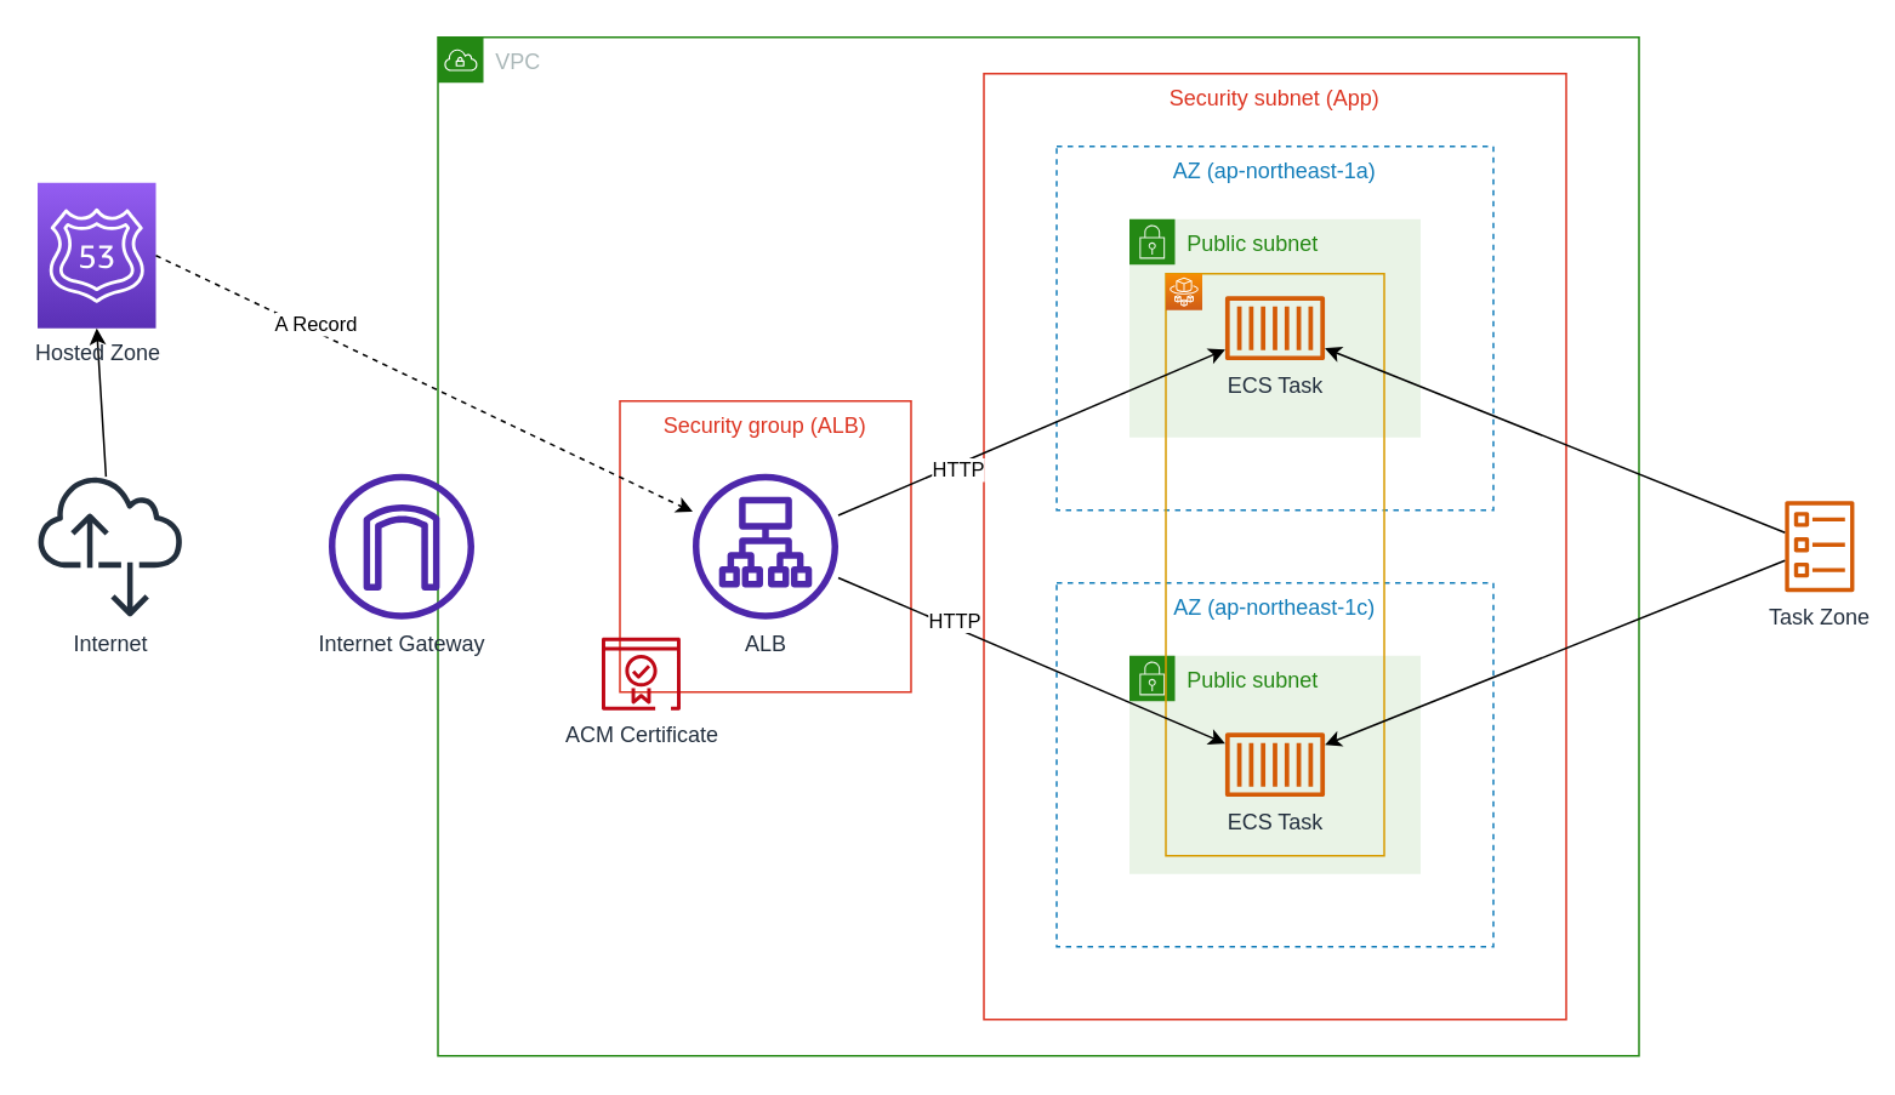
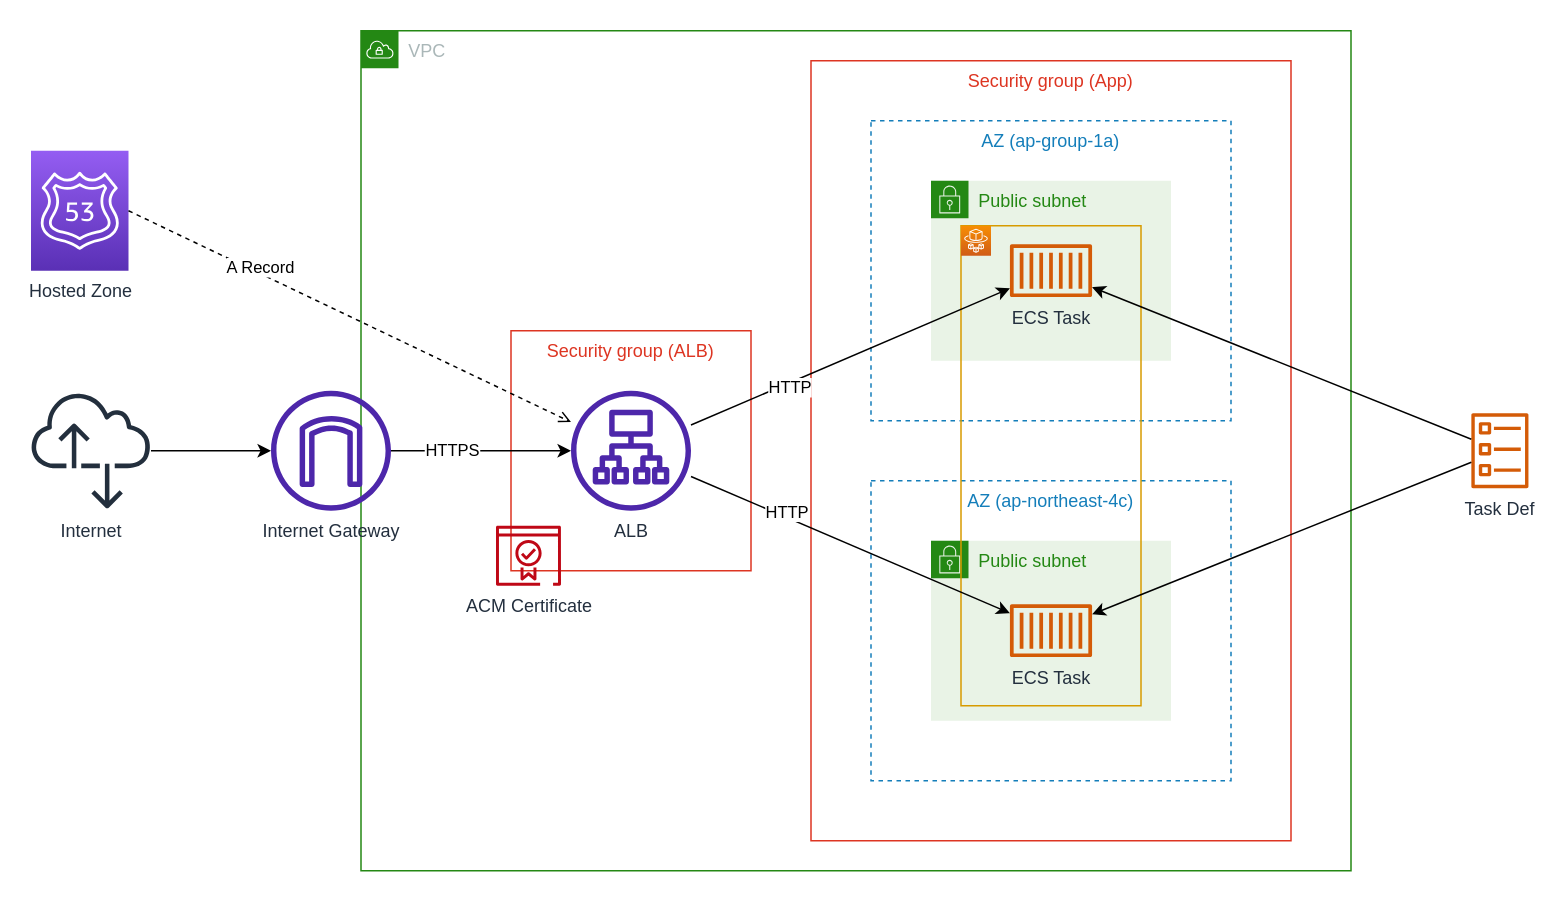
- <mxCell id="4" value="Security subnet (App)" style="fillColor=none;strokeColor=#DD3522;verticalAlign=top;fontStyle=0;fontColor=#DD3522;" parent="2" vertex="1"><mxGeometry x="300" y="20" width="320" height="520" as="geometry" /></mxCell>
+ <mxCell id="4" value="Security group (App)" style="fillColor=none;strokeColor=#DD3522;verticalAlign=top;fontStyle=0;fontColor=#DD3522;" parent="2" vertex="1"><mxGeometry x="300" y="20" width="320" height="520" as="geometry" /></mxCell>
- <mxCell id="8" value="AZ (ap-northeast-1a)" style="fillColor=none;strokeColor=#147EBA;dashed=1;verticalAlign=top;fontStyle=0;fontColor=#147EBA;" parent="2" vertex="1"><mxGeometry x="340" y="60" width="240" height="200" as="geometry" /></mxCell>
+ <mxCell id="8" value="AZ (ap-group-1a)" style="fillColor=none;strokeColor=#147EBA;dashed=1;verticalAlign=top;fontStyle=0;fontColor=#147EBA;" parent="2" vertex="1"><mxGeometry x="340" y="60" width="240" height="200" as="geometry" /></mxCell>
- <mxCell id="14" style="edgeStyle=none;rounded=0;orthogonalLoop=1;jettySize=auto;html=1;entryX=0.5;entryY=1;entryDx=0;entryDy=0;entryPerimeter=0;" parent="1" source="15" target="20" edge="1"><mxGeometry relative="1" as="geometry" /></mxCell>
+ <mxCell id="14" style="edgeStyle=none;rounded=0;orthogonalLoop=1;jettySize=auto;html=1;" parent="1" source="15" target="19" edge="1"><mxGeometry relative="1" as="geometry" /></mxCell>
- <mxCell id="21" value="" style="endArrow=classic;dashed=1;html=1;rounded=0;exitX=1;exitY=0.5;exitDx=0;exitDy=0;exitPerimeter=0;endFill=1;" parent="1" source="20" target="16" edge="1"><mxGeometry width="50" height="50" relative="1" as="geometry"><mxPoint x="180" y="470" as="sourcePoint" /><mxPoint x="230" y="420" as="targetPoint" /></mxGeometry></mxCell>
+ <mxCell id="21" value="" style="endArrow=open;dashed=1;html=1;rounded=0;exitX=1;exitY=0.5;exitDx=0;exitDy=0;exitPerimeter=0;endFill=1;" parent="1" source="20" target="16" edge="1"><mxGeometry width="50" height="50" relative="1" as="geometry"><mxPoint x="180" y="470" as="sourcePoint" /><mxPoint x="230" y="420" as="targetPoint" /></mxGeometry></mxCell>
+ <mxCell id="17" style="edgeStyle=none;rounded=0;orthogonalLoop=1;jettySize=auto;html=1;" parent="1" source="19" target="16" edge="1"><mxGeometry relative="1" as="geometry" /></mxCell>
+ <mxCell id="18" value="HTTPS" style="edgeLabel;html=1;align=center;verticalAlign=middle;resizable=0;points=[];" parent="17" vertex="1" connectable="0"><mxGeometry x="-0.333" y="1" relative="1" as="geometry"><mxPoint as="offset" /></mxGeometry></mxCell>
- <mxCell id="5" value="AZ (ap-northeast-1c)" style="fillColor=none;strokeColor=#147EBA;dashed=1;verticalAlign=top;fontStyle=0;fontColor=#147EBA;" parent="2" vertex="1"><mxGeometry x="340" y="300" width="240" height="200" as="geometry" /></mxCell>
+ <mxCell id="5" value="AZ (ap-northeast-4c)" style="fillColor=none;strokeColor=#147EBA;dashed=1;verticalAlign=top;fontStyle=0;fontColor=#147EBA;" parent="2" vertex="1"><mxGeometry x="340" y="300" width="240" height="200" as="geometry" /></mxCell>
- <mxCell id="26" value="Task Zone" style="sketch=0;outlineConnect=0;fontColor=#232F3E;gradientColor=none;fillColor=#D45B07;strokeColor=none;dashed=0;verticalLabelPosition=bottom;verticalAlign=top;align=center;html=1;fontSize=12;fontStyle=0;aspect=fixed;pointerEvents=1;shape=mxgraph.aws4.ecs_task;" parent="1" vertex="1"><mxGeometry x="980" y="275" width="38.54" height="50" as="geometry" /></mxCell>
+ <mxCell id="26" value="Task Def" style="sketch=0;outlineConnect=0;fontColor=#232F3E;gradientColor=none;fillColor=#D45B07;strokeColor=none;dashed=0;verticalLabelPosition=bottom;verticalAlign=top;align=center;html=1;fontSize=12;fontStyle=0;aspect=fixed;pointerEvents=1;shape=mxgraph.aws4.ecs_task;" parent="1" vertex="1"><mxGeometry x="980" y="275" width="38.54" height="50" as="geometry" /></mxCell>
